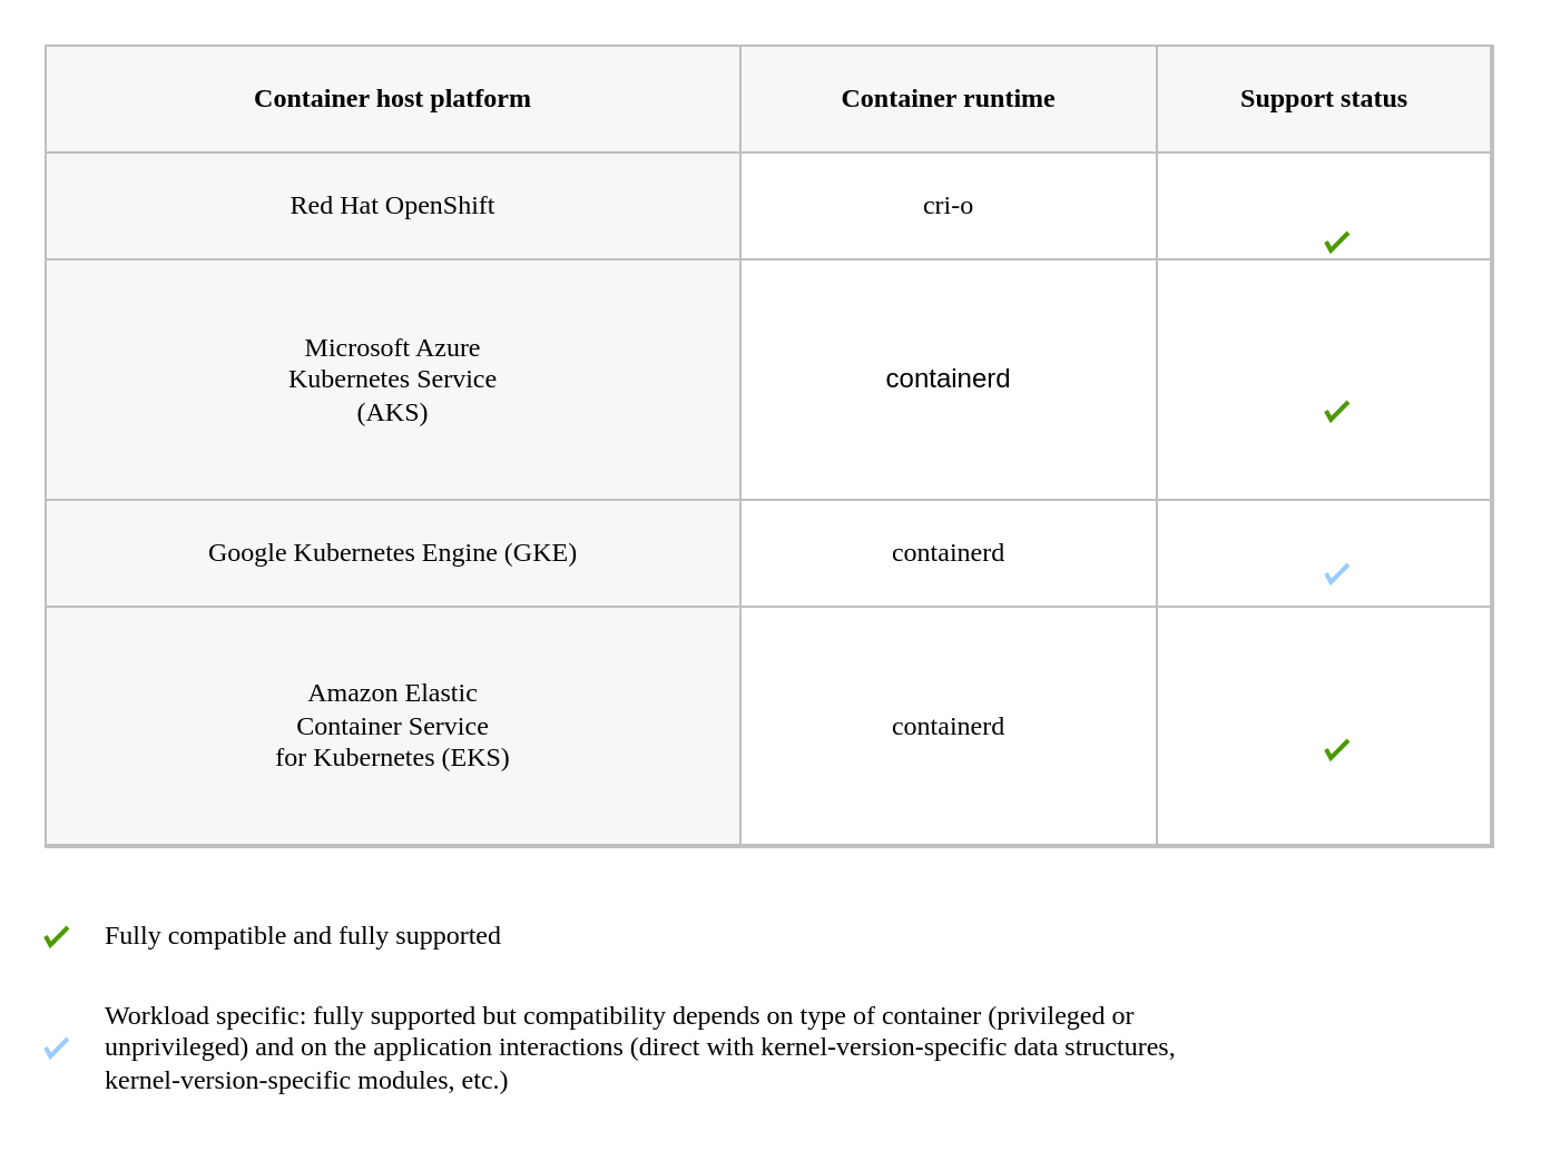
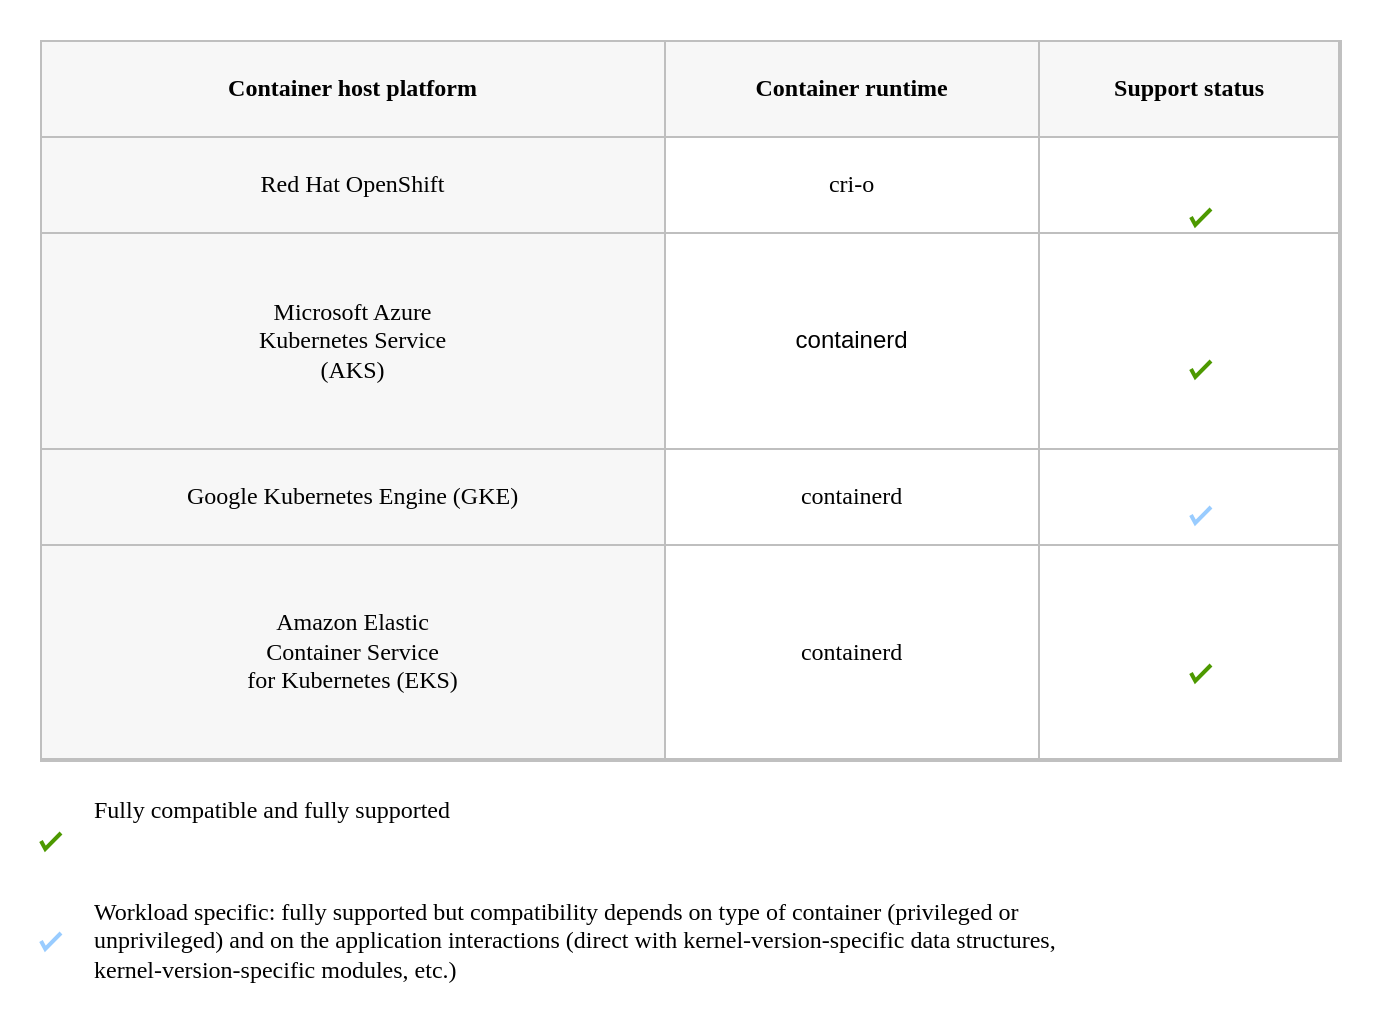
- <mxCell id="3" value="&lt;font face=&quot;Poppins&quot;&gt;Fully compatible and fully supported&lt;/font&gt;" style="text;html=1;align=left;verticalAlign=middle;resizable=0;points=[];autosize=1;strokeColor=none;" parent="1" vertex="1"><mxGeometry x="45" y="410" width="230" height="20" as="geometry" /></mxCell>
+ <mxCell id="3" value="&lt;font face=&quot;Poppins&quot;&gt;Fully compatible and fully supported&lt;/font&gt;" style="text;html=1;align=left;verticalAlign=middle;resizable=0;points=[];autosize=1;strokeColor=none;" parent="1" vertex="1"><mxGeometry x="45" y="395" width="230" height="20" as="geometry" /></mxCell>
